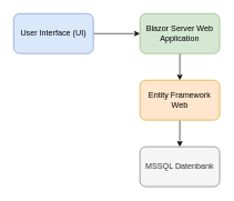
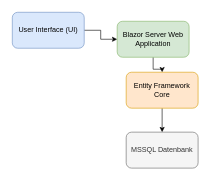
- <mxCell id="5" value="Blazor Server Web Application" style="rounded=1;whiteSpace=wrap;html=1;fillColor=#d5e8d4;strokeColor=#82b366;" vertex="1" parent="1"><mxGeometry x="210" y="20" width="120" height="60" as="geometry" /></mxCell>
+ <mxCell id="5" value="Blazor Server Web Application" style="rounded=1;whiteSpace=wrap;html=1;fillColor=#d5e8d4;strokeColor=#82b366;" vertex="1" parent="1"><mxGeometry x="195" y="35" width="120" height="60" as="geometry" /></mxCell>
- <mxCell id="7" value="Entity Framework Web" style="rounded=1;whiteSpace=wrap;html=1;fillColor=#ffe6cc;strokeColor=#d79b00;" vertex="1" parent="1"><mxGeometry x="210" y="120" width="120" height="60" as="geometry" /></mxCell>
+ <mxCell id="7" value="Entity Framework Core" style="rounded=1;whiteSpace=wrap;html=1;fillColor=#ffe6cc;strokeColor=#d79b00;" vertex="1" parent="1"><mxGeometry x="210" y="120" width="120" height="60" as="geometry" /></mxCell>
